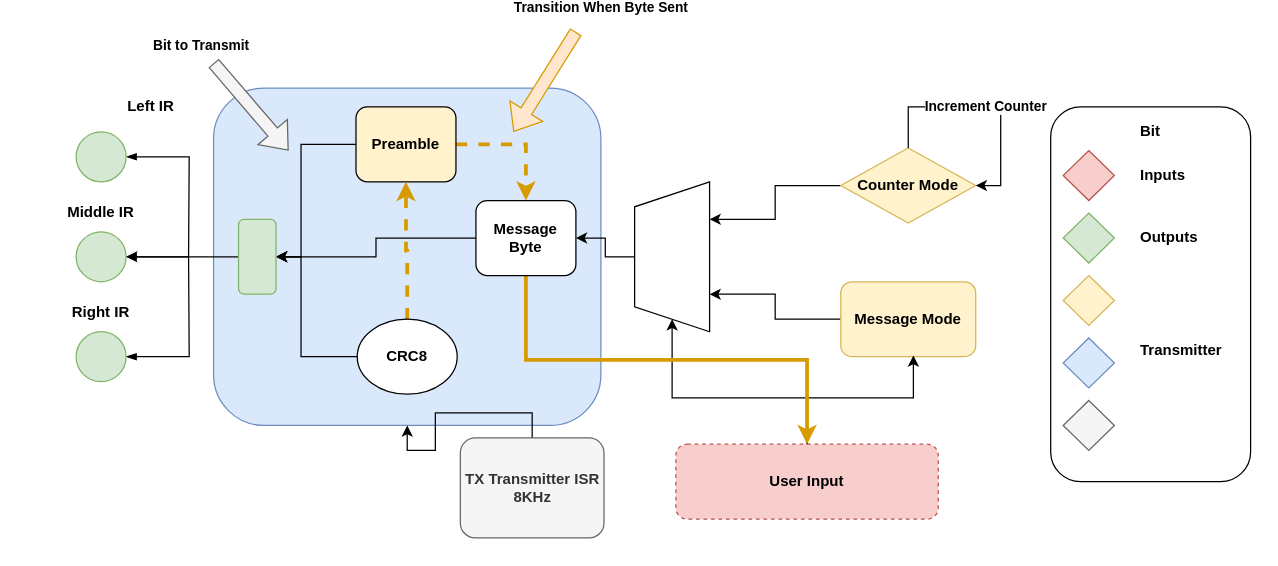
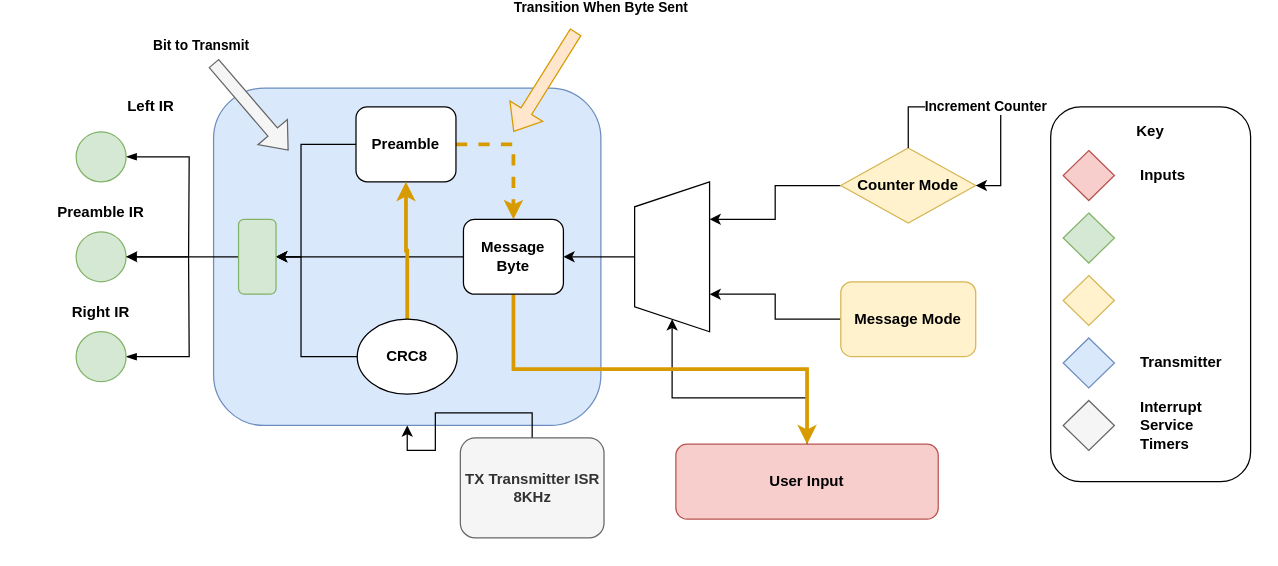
- <mxCell id="24" value="&lt;b&gt;Bit&lt;/b&gt;" style="text;strokeColor=none;align=center;fillColor=none;html=1;verticalAlign=middle;whiteSpace=wrap;rounded=0;" parent="1" vertex="1"><mxGeometry x="890" y="85" width="60" height="30" as="geometry" /></mxCell>
+ <mxCell id="24" value="&lt;b&gt;Key&lt;/b&gt;" style="text;strokeColor=none;align=center;fillColor=none;html=1;verticalAlign=middle;whiteSpace=wrap;rounded=0;" parent="1" vertex="1"><mxGeometry x="890" y="85" width="60" height="30" as="geometry" /></mxCell>
- <mxCell id="36" value="&lt;b&gt;Preamble&lt;/b&gt;" style="rounded=1;whiteSpace=wrap;html=1;fillColor=#fff2cc;" vertex="1" parent="1"><mxGeometry x="284" y="80" width="80" height="60" as="geometry" /></mxCell>
+ <mxCell id="36" value="&lt;b&gt;Preamble&lt;/b&gt;" style="rounded=1;whiteSpace=wrap;html=1;" vertex="1" parent="1"><mxGeometry x="284" y="80" width="80" height="60" as="geometry" /></mxCell>
- <mxCell id="13" value="&lt;b&gt;Middle IR&lt;/b&gt;" style="text;strokeColor=none;align=center;fillColor=none;html=1;verticalAlign=middle;whiteSpace=wrap;rounded=0;" parent="1" vertex="1"><mxGeometry y="150" width="120" height="30" as="geometry" x="20" /></mxCell>
+ <mxCell id="13" value="&lt;b&gt;Preamble IR&lt;/b&gt;" style="text;strokeColor=none;align=center;fillColor=none;html=1;verticalAlign=middle;whiteSpace=wrap;rounded=0;" parent="1" vertex="1"><mxGeometry y="150" width="120" height="30" as="geometry" x="20" /></mxCell>
- <mxCell id="39" value="&lt;b&gt;Message Byte&lt;/b&gt;" style="rounded=1;whiteSpace=wrap;html=1;" vertex="1" parent="1"><mxGeometry x="380" y="155" width="80" height="60" as="geometry" /></mxCell>
+ <mxCell id="39" value="&lt;b&gt;Message Byte&lt;/b&gt;" style="rounded=1;whiteSpace=wrap;html=1;" vertex="1" parent="1"><mxGeometry x="370" y="170" width="80" height="60" as="geometry" /></mxCell>
- <mxCell id="21" value="&lt;b&gt;Outputs&lt;/b&gt;" style="text;strokeColor=none;align=left;fillColor=none;html=1;verticalAlign=middle;whiteSpace=wrap;rounded=0;" parent="1" vertex="1"><mxGeometry x="910" y="170" width="60" height="30" as="geometry" /></mxCell>
- <mxCell id="41" style="edgeStyle=orthogonalEdgeStyle;rounded=0;orthogonalLoop=1;jettySize=auto;html=1;entryX=0.5;entryY=1;entryDx=0;entryDy=0;strokeWidth=3;fillColor=#ffe6cc;strokeColor=#d79b00;dashed=1;" edge="1" parent="1" source="42" target="36"><mxGeometry relative="1" as="geometry" /></mxCell>
+ <mxCell id="41" style="edgeStyle=orthogonalEdgeStyle;rounded=0;orthogonalLoop=1;jettySize=auto;html=1;entryX=0.5;entryY=1;entryDx=0;entryDy=0;strokeWidth=3;fillColor=#ffe6cc;strokeColor=#d79b00;" edge="1" parent="1" source="42" target="36"><mxGeometry relative="1" as="geometry" /></mxCell>
- <mxCell id="22" value="&lt;b&gt;Transmitter&lt;/b&gt;" style="text;strokeColor=none;align=left;fillColor=none;html=1;verticalAlign=middle;whiteSpace=wrap;rounded=0;" parent="1" vertex="1"><mxGeometry x="910" y="260" width="60" height="30" as="geometry" /></mxCell>
+ <mxCell id="22" value="&lt;b&gt;Transmitter&lt;/b&gt;" style="text;strokeColor=none;align=left;fillColor=none;html=1;verticalAlign=middle;whiteSpace=wrap;rounded=0;" parent="1" vertex="1"><mxGeometry x="910" y="270" width="60" height="30" as="geometry" /></mxCell>
- <mxCell id="33" style="edgeStyle=orthogonalEdgeStyle;rounded=0;orthogonalLoop=1;jettySize=auto;html=1;entryX=0.538;entryY=0.983;entryDx=0;entryDy=0;entryPerimeter=0;exitX=0.5;exitY=0;exitDx=0;exitDy=0;" edge="1" parent="1" source="26" target="30"><mxGeometry relative="1" as="geometry"><Array as="points"><mxPoint x="645" y="313" /><mxPoint x="730" y="313" /></Array></mxGeometry></mxCell>
+ <mxCell id="23" value="&lt;b&gt;Interrupt Service Timers&lt;/b&gt;" style="text;strokeColor=none;align=left;fillColor=none;html=1;verticalAlign=middle;whiteSpace=wrap;rounded=0;" parent="1" vertex="1"><mxGeometry x="910" y="320" width="80" height="30" as="geometry" /></mxCell>
- <mxCell id="26" value="&lt;b&gt;User Input&lt;/b&gt;" style="rounded=1;whiteSpace=wrap;html=1;fillColor=#f8cecc;strokeColor=#b85450;dashed=1;" vertex="1" parent="1"><mxGeometry x="540" y="350" width="210" height="60" as="geometry" /></mxCell>
+ <mxCell id="26" value="&lt;b&gt;User Input&lt;/b&gt;" style="rounded=1;whiteSpace=wrap;html=1;fillColor=#f8cecc;strokeColor=#b85450;" vertex="1" parent="1"><mxGeometry x="540" y="350" width="210" height="60" as="geometry" /></mxCell>
